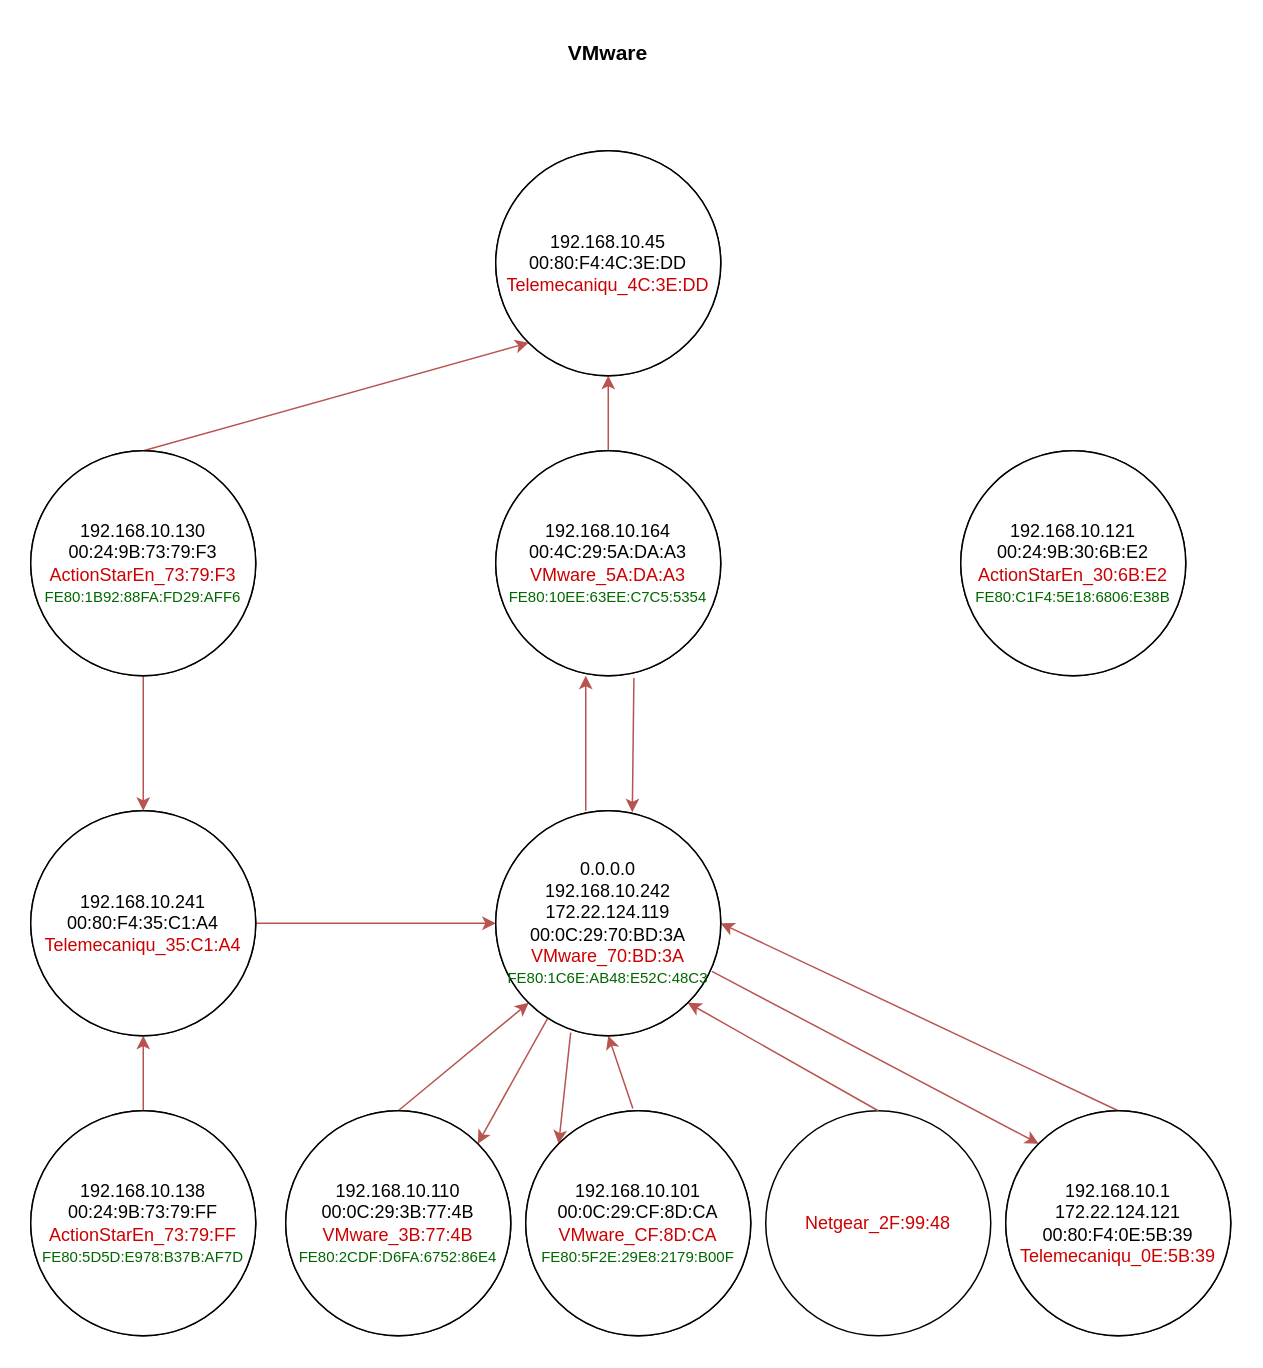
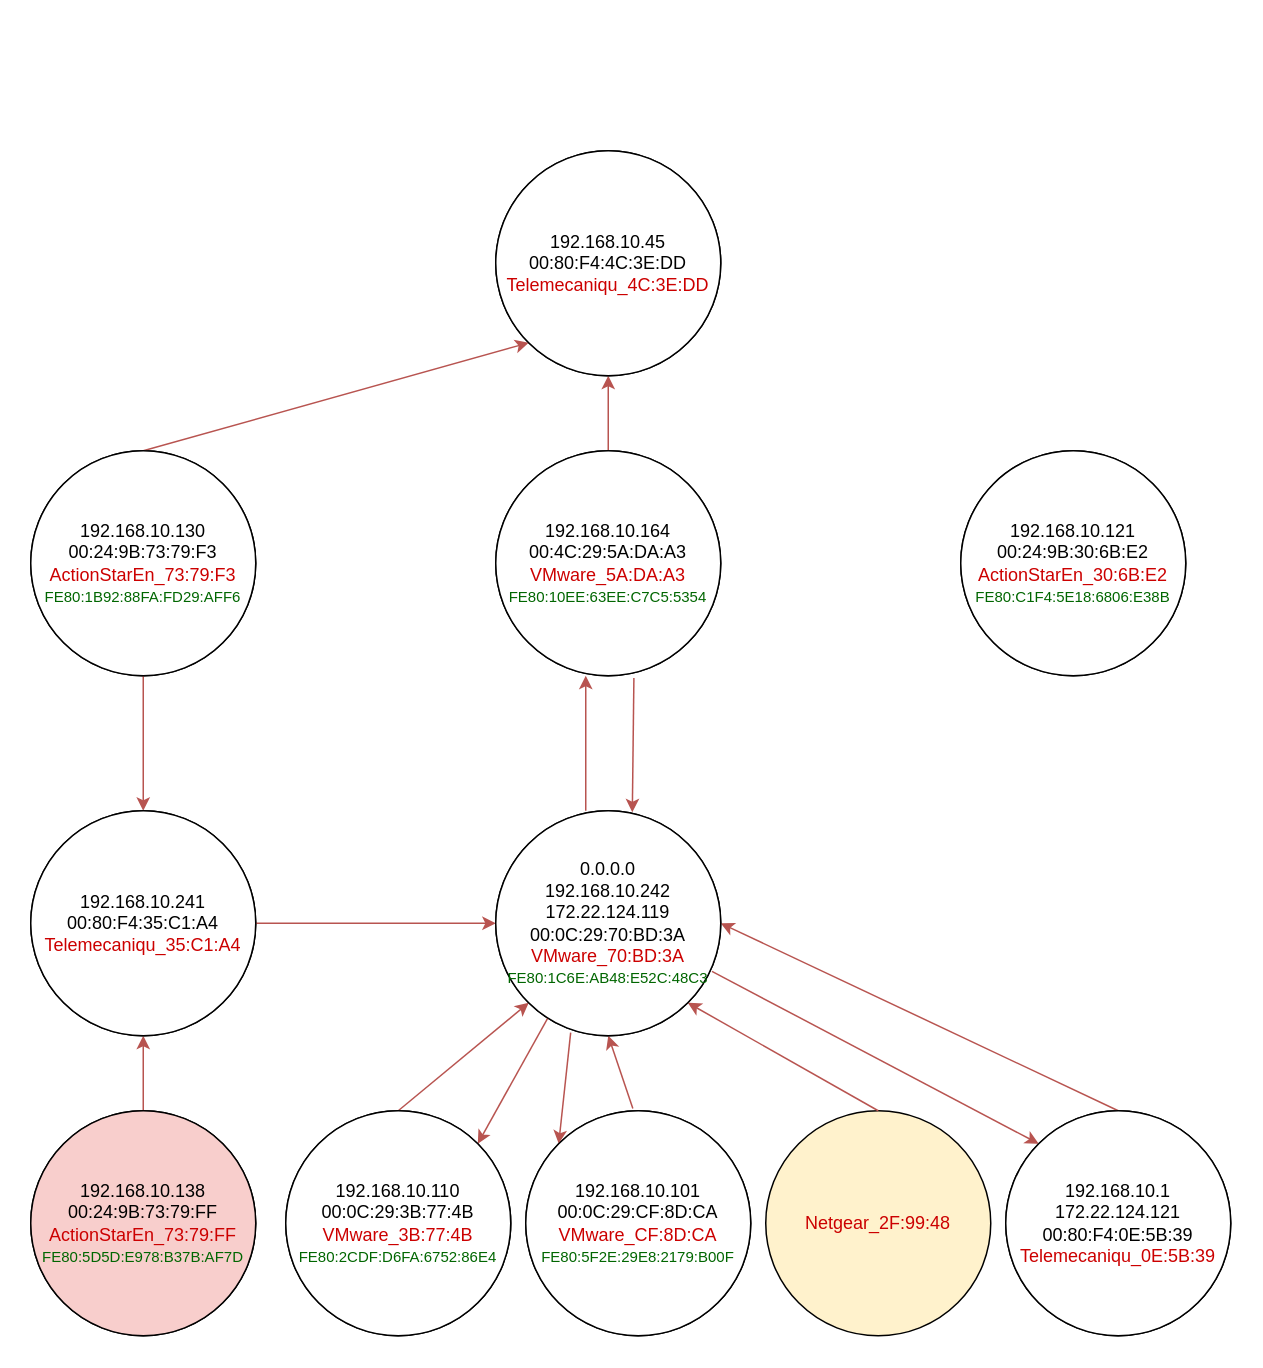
- <mxCell id="27" value="&lt;b&gt;&lt;font style=&quot;font-size: 14px;&quot;&gt;VMware&lt;/font&gt;&lt;/b&gt;" style="text;html=1;align=center;verticalAlign=middle;whiteSpace=wrap;rounded=0;" vertex="1" parent="1"><mxGeometry x="375" y="20" width="60" height="30" as="geometry" /></mxCell>
- <mxCell id="36" value="192.168.10.138&lt;div&gt;00:24:9B:73:79:FF&lt;br&gt;&lt;div&gt;&lt;font color=&quot;#cc0000&quot;&gt;ActionStarEn_73:79:FF&lt;/font&gt;&lt;/div&gt;&lt;/div&gt;&lt;div&gt;&lt;span style=&quot;color: rgb(0, 102, 0); font-size: 10px;&quot;&gt;FE80:5D5D:E978:B37B:AF7D&lt;/span&gt;&lt;font color=&quot;#cc0000&quot;&gt;&lt;br&gt;&lt;/font&gt;&lt;/div&gt;" style="ellipse;whiteSpace=wrap;html=1;aspect=fixed;" vertex="1" parent="1"><mxGeometry x="20" y="740" width="150" height="150" as="geometry" /></mxCell>
+ <mxCell id="36" value="192.168.10.138&lt;div&gt;00:24:9B:73:79:FF&lt;br&gt;&lt;div&gt;&lt;font color=&quot;#cc0000&quot;&gt;ActionStarEn_73:79:FF&lt;/font&gt;&lt;/div&gt;&lt;/div&gt;&lt;div&gt;&lt;span style=&quot;color: rgb(0, 102, 0); font-size: 10px;&quot;&gt;FE80:5D5D:E978:B37B:AF7D&lt;/span&gt;&lt;font color=&quot;#cc0000&quot;&gt;&lt;br&gt;&lt;/font&gt;&lt;/div&gt;" style="ellipse;whiteSpace=wrap;html=1;aspect=fixed;fillColor=#f8cecc;" vertex="1" parent="1"><mxGeometry x="20" y="740" width="150" height="150" as="geometry" /></mxCell>
- <mxCell id="9" value="&lt;div&gt;&lt;font color=&quot;#cc0000&quot;&gt;Netgear_2F:99:48&lt;/font&gt;&lt;/div&gt;" style="ellipse;whiteSpace=wrap;html=1;aspect=fixed;" vertex="1" parent="1"><mxGeometry x="510" y="740" width="150" height="150" as="geometry" /></mxCell>
+ <mxCell id="9" value="&lt;div&gt;&lt;font color=&quot;#cc0000&quot;&gt;Netgear_2F:99:48&lt;/font&gt;&lt;/div&gt;" style="ellipse;whiteSpace=wrap;html=1;aspect=fixed;fillColor=#fff2cc;" vertex="1" parent="1"><mxGeometry x="510" y="740" width="150" height="150" as="geometry" /></mxCell>
